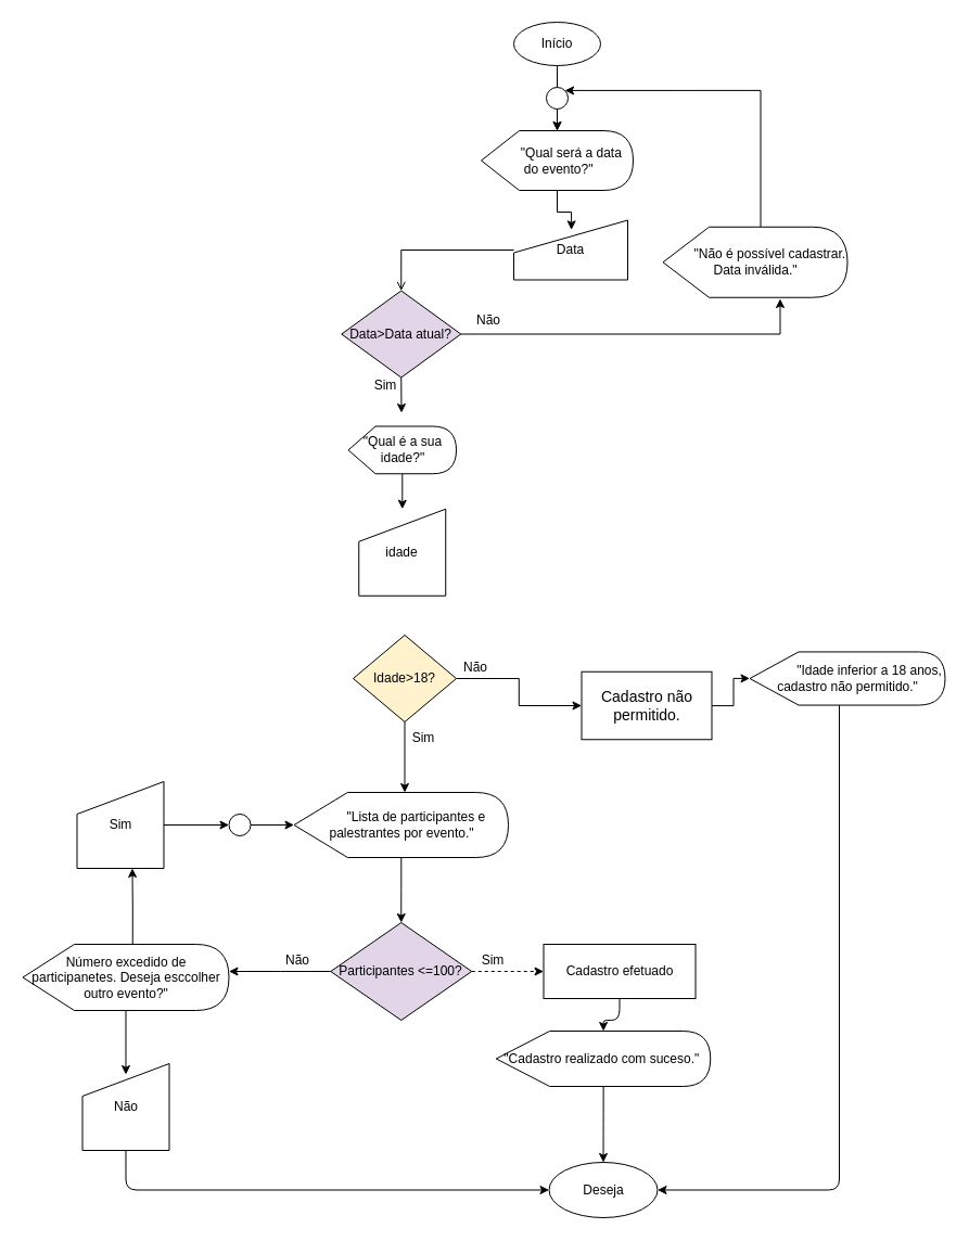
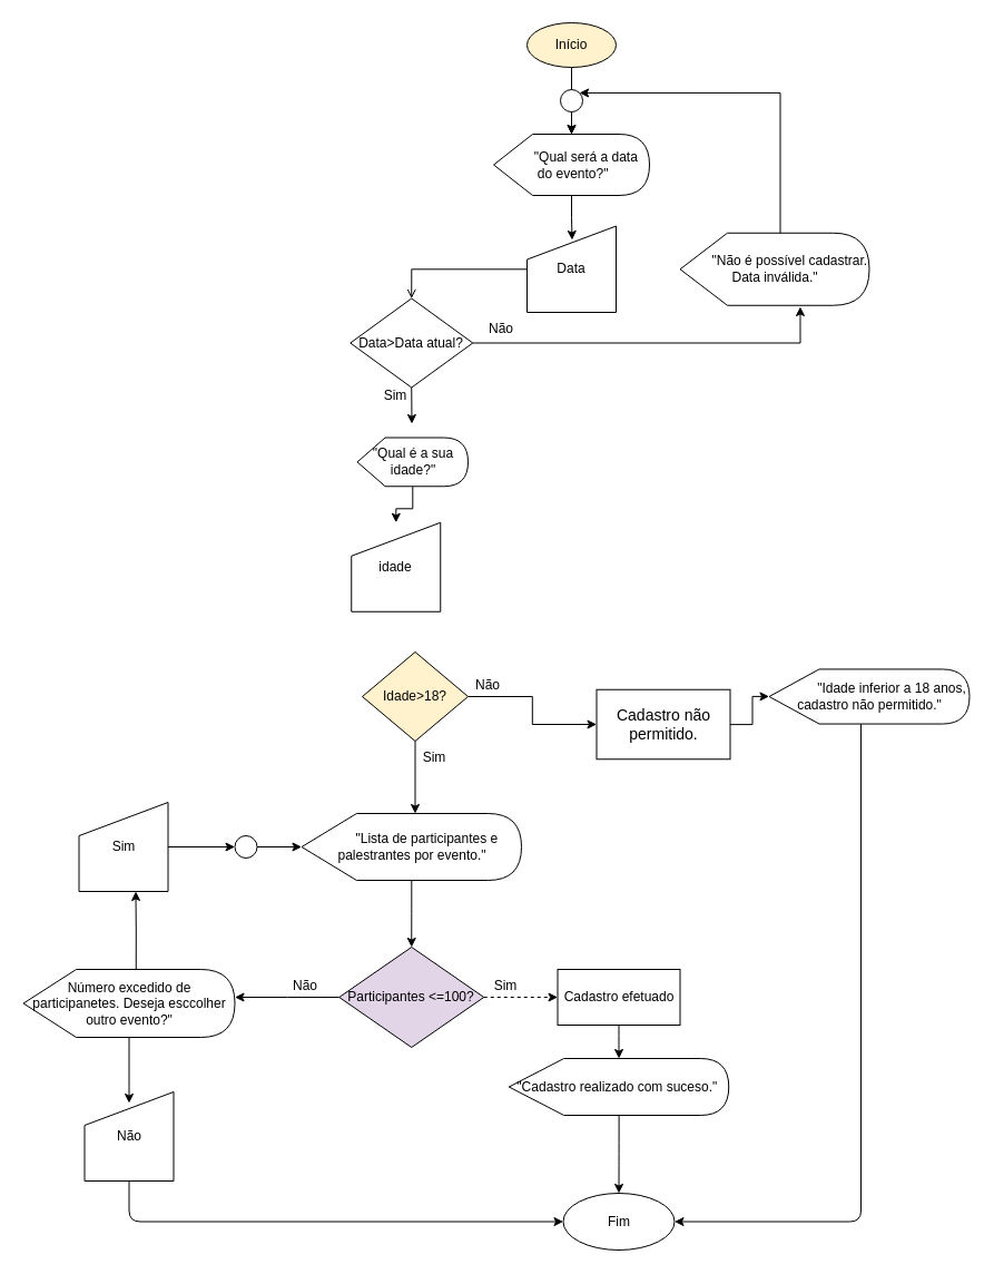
- <mxCell id="4" value="Início" style="ellipse;whiteSpace=wrap;html=1;rounded=0;" parent="1" vertex="1"><mxGeometry x="473" y="20" width="80" height="40" as="geometry" /></mxCell>
+ <mxCell id="4" value="Início" style="ellipse;whiteSpace=wrap;html=1;rounded=0;fillColor=#fff2cc;" parent="1" vertex="1"><mxGeometry x="473" y="20" width="80" height="40" as="geometry" /></mxCell>
- <mxCell id="17" value="Data" style="shape=manualInput;whiteSpace=wrap;html=1;rounded=0;" parent="1" vertex="1"><mxGeometry x="473" y="202.5" width="105" height="55" as="geometry" /></mxCell>
+ <mxCell id="17" value="Data" style="shape=manualInput;whiteSpace=wrap;html=1;rounded=0;" parent="1" vertex="1"><mxGeometry x="473" y="202.5" width="80" height="77.5" as="geometry" /></mxCell>
- <mxCell id="20" value="Data&amp;gt;Data atual?" style="rhombus;whiteSpace=wrap;html=1;rounded=0;fillColor=#e1d5e7;" parent="1" vertex="1"><mxGeometry x="314.25" y="267.5" width="110" height="80" as="geometry" /></mxCell>
+ <mxCell id="20" value="Data&amp;gt;Data atual?" style="rhombus;whiteSpace=wrap;html=1;rounded=0;" parent="1" vertex="1"><mxGeometry x="314.25" y="267.5" width="110" height="80" as="geometry" /></mxCell>
- <mxCell id="10" value="idade" style="shape=manualInput;whiteSpace=wrap;html=1;rounded=0;" parent="1" vertex="1"><mxGeometry x="330.25" y="468.75" width="80" height="80" as="geometry" /></mxCell>
+ <mxCell id="10" value="idade" style="shape=manualInput;whiteSpace=wrap;html=1;rounded=0;" parent="1" vertex="1"><mxGeometry x="315.25" y="468.75" width="80" height="80" as="geometry" /></mxCell>
- <mxCell id="25" value="Cadastro efetuado" style="rounded=0;whiteSpace=wrap;html=1;" parent="1" vertex="1"><mxGeometry x="500.5" y="870" width="140" height="50" as="geometry" /></mxCell>
+ <mxCell id="25" value="Cadastro efetuado" style="rounded=0;whiteSpace=wrap;html=1;" parent="1" vertex="1"><mxGeometry x="500.5" y="870" width="110" height="50" as="geometry" /></mxCell>
- <mxCell id="26" value="Deseja" style="ellipse;whiteSpace=wrap;html=1;rounded=0;" parent="1" vertex="1"><mxGeometry x="505.5" y="1071" width="100" height="51" as="geometry" /></mxCell>
+ <mxCell id="26" value="Fim" style="ellipse;whiteSpace=wrap;html=1;rounded=0;" parent="1" vertex="1"><mxGeometry x="505.5" y="1071" width="100" height="51" as="geometry" /></mxCell>
